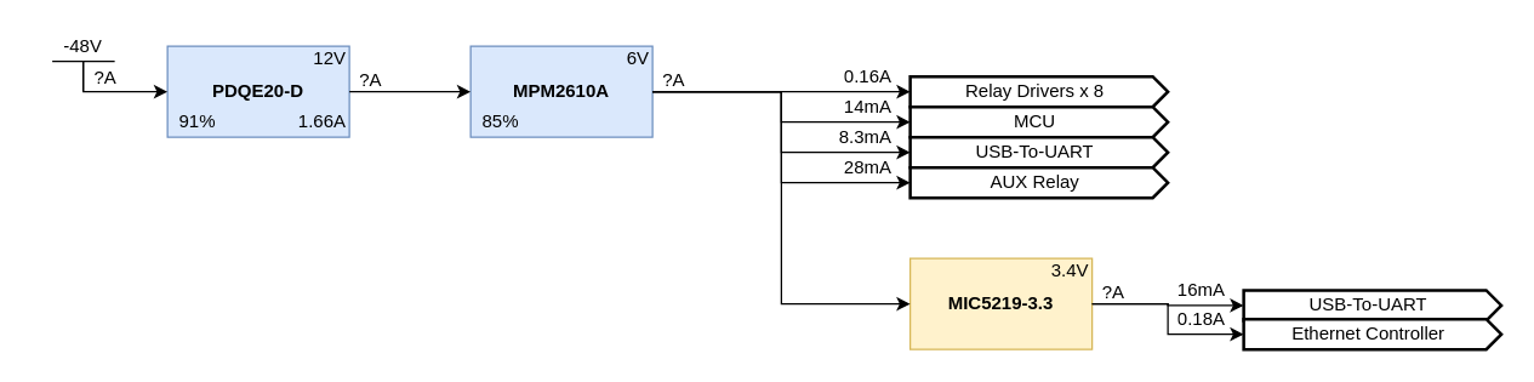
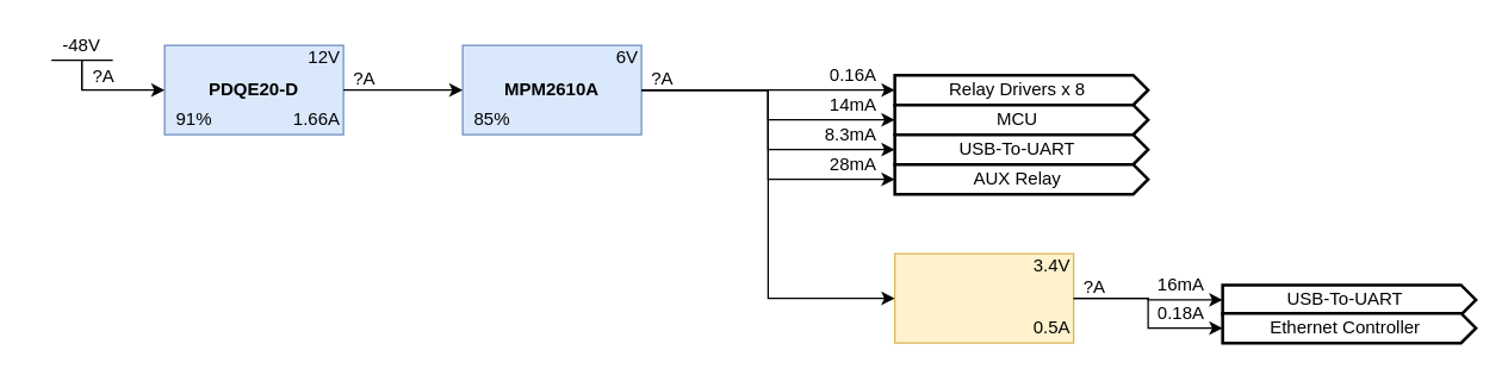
- <mxCell id="47" value="MIC5219-3.3" style="text;html=1;strokeColor=none;fillColor=none;align=center;verticalAlign=middle;whiteSpace=wrap;rounded=0;fontStyle=1" vertex="1" parent="44"><mxGeometry x="10" y="20" width="100" height="20" as="geometry" /></mxCell>
+ <mxCell id="48" value="0.5A" style="text;html=1;strokeColor=none;fillColor=none;align=right;verticalAlign=middle;whiteSpace=wrap;rounded=0;" vertex="1" parent="44"><mxGeometry x="85" y="40" width="35" height="20" as="geometry" /></mxCell>
